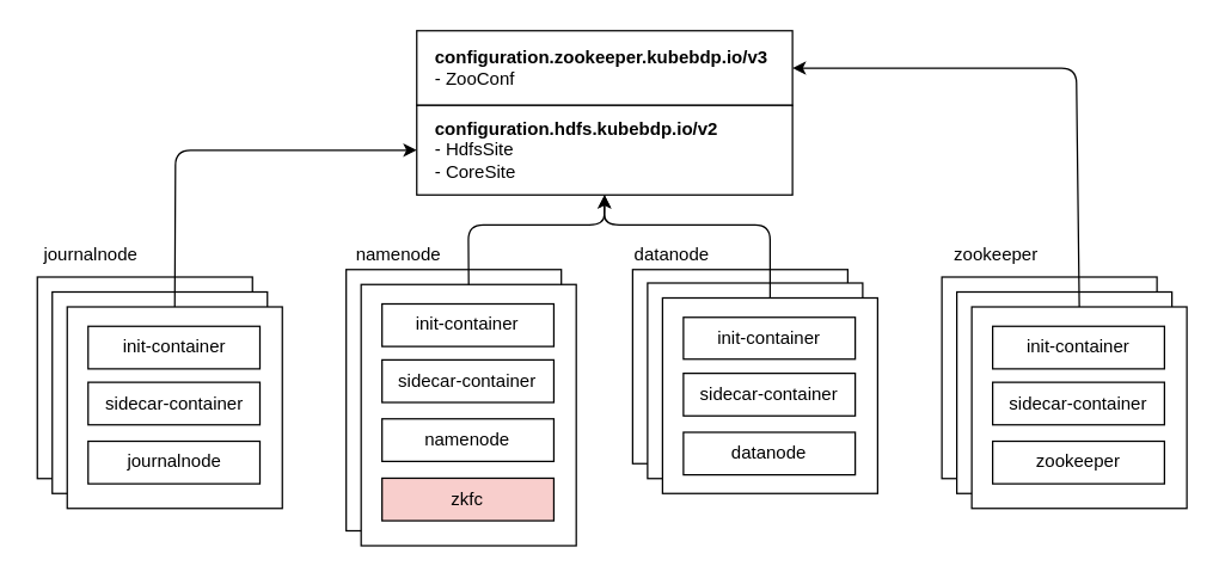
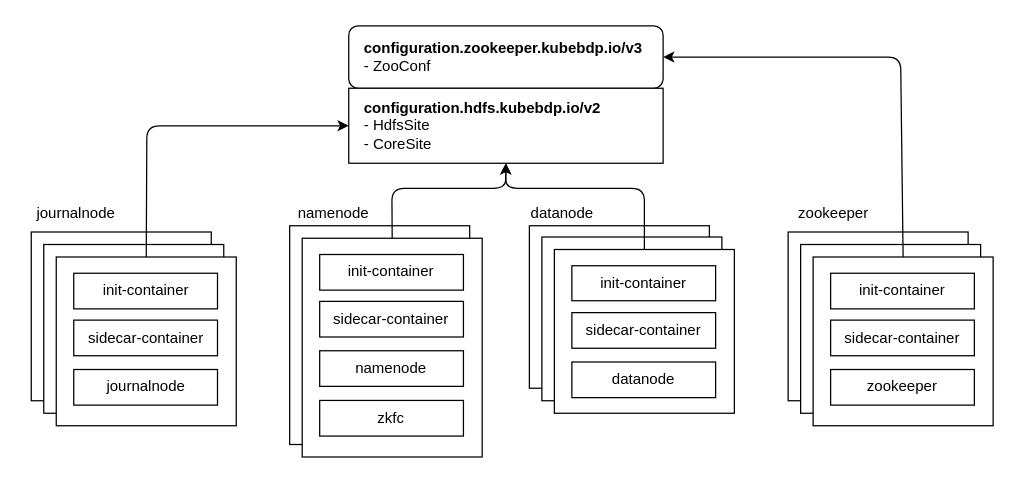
- <mxCell id="7" value="&lt;font&gt;&lt;span&gt;&lt;b&gt;configuration.zookeeper.kubebdp.io/v3&lt;/b&gt;&lt;br&gt;- ZooConf&lt;br&gt;&lt;/span&gt;&lt;/font&gt;" style="rounded=0;whiteSpace=wrap;html=1;align=left;spacingLeft=10;spacingRight=10;fontStyle=0;spacingTop=10;spacingBottom=10;fillColor=#FFFFFF;" vertex="1" parent="1"><mxGeometry x="278.5" y="20" width="251.5" height="50" as="geometry" /></mxCell>
+ <mxCell id="7" value="&lt;font&gt;&lt;span&gt;&lt;b&gt;configuration.zookeeper.kubebdp.io/v3&lt;/b&gt;&lt;br&gt;- ZooConf&lt;br&gt;&lt;/span&gt;&lt;/font&gt;" style="whiteSpace=wrap;html=1;align=left;spacingLeft=10;spacingRight=10;fontStyle=0;spacingTop=10;spacingBottom=10;fillColor=#FFFFFF;rounded=1;" vertex="1" parent="1"><mxGeometry x="278.5" y="20" width="251.5" height="50" as="geometry" /></mxCell>
- <mxCell id="19" value="zkfc" style="rounded=0;whiteSpace=wrap;html=1;align=center;fillColor=#f8cecc;" vertex="1" parent="1"><mxGeometry x="255.25" y="319.75" width="115" height="28.5" as="geometry" /></mxCell>
+ <mxCell id="19" value="zkfc" style="rounded=0;whiteSpace=wrap;html=1;align=center;" vertex="1" parent="1"><mxGeometry x="255.25" y="319.75" width="115" height="28.5" as="geometry" /></mxCell>
